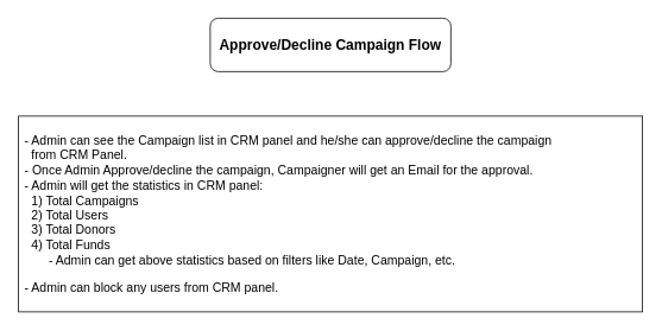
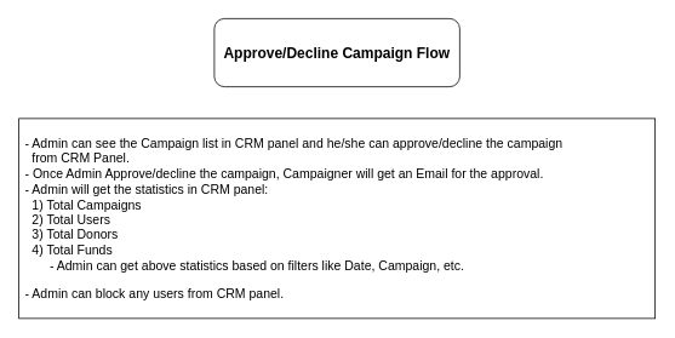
- <mxCell id="2" value="&lt;b&gt;&lt;font style=&quot;font-size: 16px&quot;&gt;Approve/Decline Campaign Flow&lt;/font&gt;&lt;/b&gt;" style="rounded=1;whiteSpace=wrap;html=1;" vertex="1" parent="1"><mxGeometry x="235" y="20" width="270" height="60" as="geometry" /></mxCell>
+ <mxCell id="2" value="&lt;b&gt;&lt;font style=&quot;font-size: 16px&quot;&gt;Approve/Decline Campaign Flow&lt;/font&gt;&lt;/b&gt;" style="rounded=1;whiteSpace=wrap;html=1;" vertex="1" parent="1"><mxGeometry x="235" y="20" width="270" height="75" as="geometry" /></mxCell>
